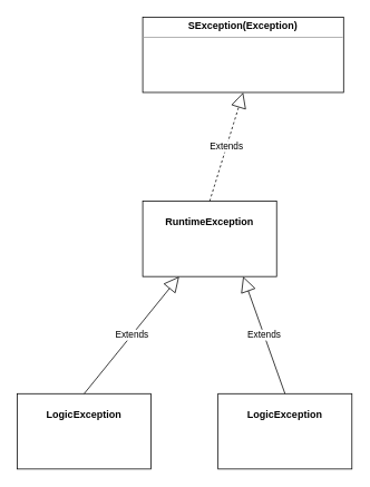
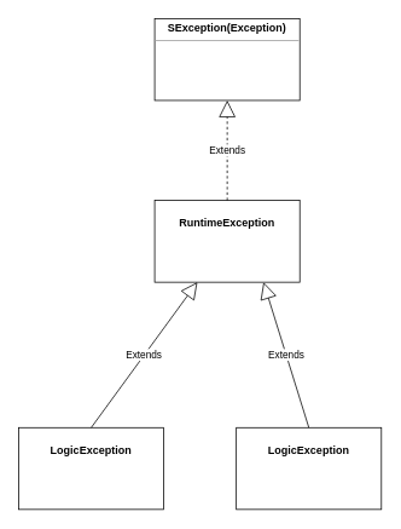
- <mxCell id="2" value="&lt;p style=&quot;margin: 0px ; margin-top: 4px ; text-align: center&quot;&gt;&lt;b&gt;SException(Exception)&lt;/b&gt;&lt;br&gt;&lt;/p&gt;&lt;hr size=&quot;1&quot;&gt;&lt;p style=&quot;margin: 0px ; margin-left: 4px&quot;&gt;&lt;/p&gt;&lt;p style=&quot;margin: 0px ; margin-left: 4px&quot;&gt;&lt;br&gt;&lt;/p&gt;" style="verticalAlign=top;align=left;overflow=fill;fontSize=12;fontFamily=Helvetica;html=1;" vertex="1" parent="1"><mxGeometry x="170" y="20" width="240" height="90" as="geometry" /></mxCell>
+ <mxCell id="2" value="&lt;p style=&quot;margin: 0px ; margin-top: 4px ; text-align: center&quot;&gt;&lt;b&gt;SException(Exception)&lt;/b&gt;&lt;br&gt;&lt;/p&gt;&lt;hr size=&quot;1&quot;&gt;&lt;p style=&quot;margin: 0px ; margin-left: 4px&quot;&gt;&lt;/p&gt;&lt;p style=&quot;margin: 0px ; margin-left: 4px&quot;&gt;&lt;br&gt;&lt;/p&gt;" style="verticalAlign=top;align=left;overflow=fill;fontSize=12;fontFamily=Helvetica;html=1;" vertex="1" parent="1"><mxGeometry x="170" y="20" width="160" height="90" as="geometry" /></mxCell>
- <mxCell id="3" value="&lt;p style=&quot;margin: 0px ; margin-top: 4px ; text-align: center&quot;&gt;&lt;br&gt;&lt;/p&gt;&lt;div style=&quot;text-align: center&quot;&gt;&lt;span&gt;&lt;b&gt;RuntimeException&lt;/b&gt;&lt;/span&gt;&lt;/div&gt;&lt;p style=&quot;margin: 0px ; margin-left: 4px&quot;&gt;&lt;/p&gt;&lt;p style=&quot;margin: 0px ; margin-left: 4px&quot;&gt;&lt;br&gt;&lt;/p&gt;" style="verticalAlign=top;align=left;overflow=fill;fontSize=12;fontFamily=Helvetica;html=1;" vertex="1" parent="1"><mxGeometry x="170" y="240" width="160" height="90" as="geometry" /></mxCell>
+ <mxCell id="3" value="&lt;p style=&quot;margin: 0px ; margin-top: 4px ; text-align: center&quot;&gt;&lt;br&gt;&lt;/p&gt;&lt;div style=&quot;text-align: center&quot;&gt;&lt;span&gt;&lt;b&gt;RuntimeException&lt;/b&gt;&lt;/span&gt;&lt;/div&gt;&lt;p style=&quot;margin: 0px ; margin-left: 4px&quot;&gt;&lt;/p&gt;&lt;p style=&quot;margin: 0px ; margin-left: 4px&quot;&gt;&lt;br&gt;&lt;/p&gt;" style="verticalAlign=top;align=left;overflow=fill;fontSize=12;fontFamily=Helvetica;html=1;" vertex="1" parent="1"><mxGeometry x="170" y="220" width="160" height="90" as="geometry" /></mxCell>
